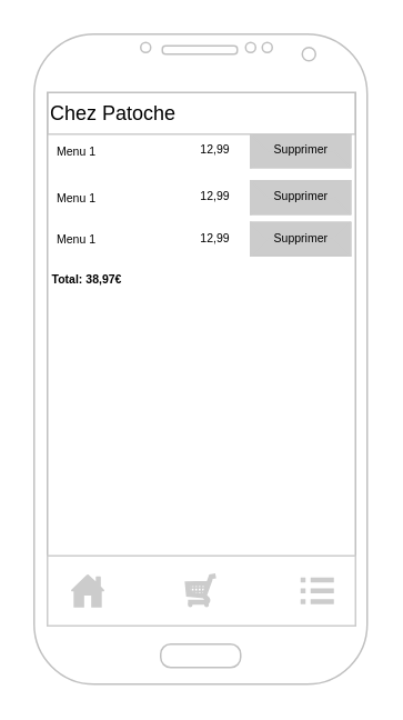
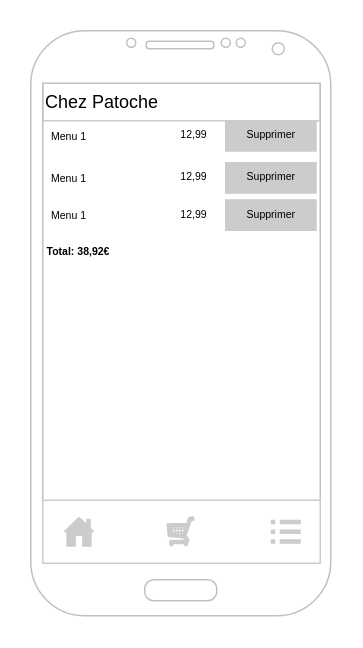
- <mxCell id="20" value="&lt;b&gt;Total: 38,97€&lt;/b&gt;" style="text;html=1;strokeColor=none;fillColor=none;align=center;verticalAlign=middle;whiteSpace=wrap;rounded=0;fontSize=7;" parent="1" vertex="1"><mxGeometry x="27.2" y="153" width="50" height="30" as="geometry" /></mxCell>
+ <mxCell id="20" value="&lt;b&gt;Total: 38,92€&lt;/b&gt;" style="text;html=1;strokeColor=none;fillColor=none;align=center;verticalAlign=middle;whiteSpace=wrap;rounded=0;fontSize=7;" parent="1" vertex="1"><mxGeometry x="27.2" y="153" width="50" height="30" as="geometry" /></mxCell>
